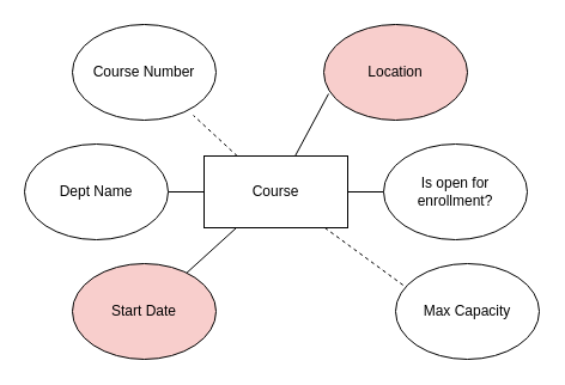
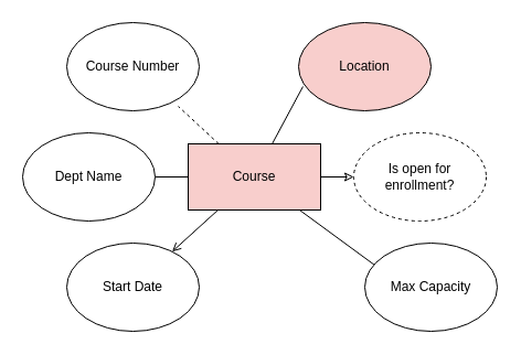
- <mxCell id="8" value="Course" style="rounded=0;whiteSpace=wrap;html=1;" vertex="1" parent="1"><mxGeometry x="170" y="130" width="120" height="60" as="geometry" /></mxCell>
+ <mxCell id="8" value="Course" style="rounded=0;whiteSpace=wrap;html=1;fillColor=#f8cecc;" vertex="1" parent="1"><mxGeometry x="170" y="130" width="120" height="60" as="geometry" /></mxCell>
- <mxCell id="7" style="edgeStyle=orthogonalEdgeStyle;rounded=0;orthogonalLoop=1;jettySize=auto;html=1;entryX=0;entryY=0.5;entryDx=0;entryDy=0;endArrow=none;endFill=0;" edge="1" parent="1" source="8" target="14"><mxGeometry relative="1" as="geometry" /></mxCell>
+ <mxCell id="7" style="edgeStyle=orthogonalEdgeStyle;rounded=0;orthogonalLoop=1;jettySize=auto;html=1;entryX=0;entryY=0.5;entryDx=0;entryDy=0;endArrow=classic;endFill=0;" edge="1" parent="1" source="8" target="14"><mxGeometry relative="1" as="geometry" /></mxCell>
- <mxCell id="14" value="Is open for enrollment?" style="ellipse;whiteSpace=wrap;html=1;" vertex="1" parent="1"><mxGeometry x="320" y="120" width="120" height="80" as="geometry" /></mxCell>
+ <mxCell id="14" value="Is open for enrollment?" style="ellipse;whiteSpace=wrap;html=1;dashed=1;" vertex="1" parent="1"><mxGeometry x="320" y="120" width="120" height="80" as="geometry" /></mxCell>
- <mxCell id="6" style="rounded=0;orthogonalLoop=1;jettySize=auto;html=1;entryX=0.075;entryY=0.25;entryDx=0;entryDy=0;entryPerimeter=0;endArrow=none;endFill=0;dashed=1;" edge="1" parent="1" source="8" target="13"><mxGeometry relative="1" as="geometry" /></mxCell>
+ <mxCell id="6" style="rounded=0;orthogonalLoop=1;jettySize=auto;html=1;entryX=0.075;entryY=0.25;entryDx=0;entryDy=0;entryPerimeter=0;endArrow=none;endFill=0;" edge="1" parent="1" source="8" target="13"><mxGeometry relative="1" as="geometry" /></mxCell>
- <mxCell id="5" style="rounded=0;orthogonalLoop=1;jettySize=auto;html=1;endArrow=none;endFill=0;" edge="1" parent="1" source="8" target="12"><mxGeometry relative="1" as="geometry" /></mxCell>
+ <mxCell id="5" style="rounded=0;orthogonalLoop=1;jettySize=auto;html=1;endArrow=open;endFill=0;" edge="1" parent="1" source="8" target="12"><mxGeometry relative="1" as="geometry" /></mxCell>
- <mxCell id="12" value="Start Date" style="ellipse;whiteSpace=wrap;html=1;fillColor=#f8cecc;" vertex="1" parent="1"><mxGeometry x="60" y="220" width="120" height="80" as="geometry" /></mxCell>
+ <mxCell id="12" value="Start Date" style="ellipse;whiteSpace=wrap;html=1;" vertex="1" parent="1"><mxGeometry x="60" y="220" width="120" height="80" as="geometry" /></mxCell>
